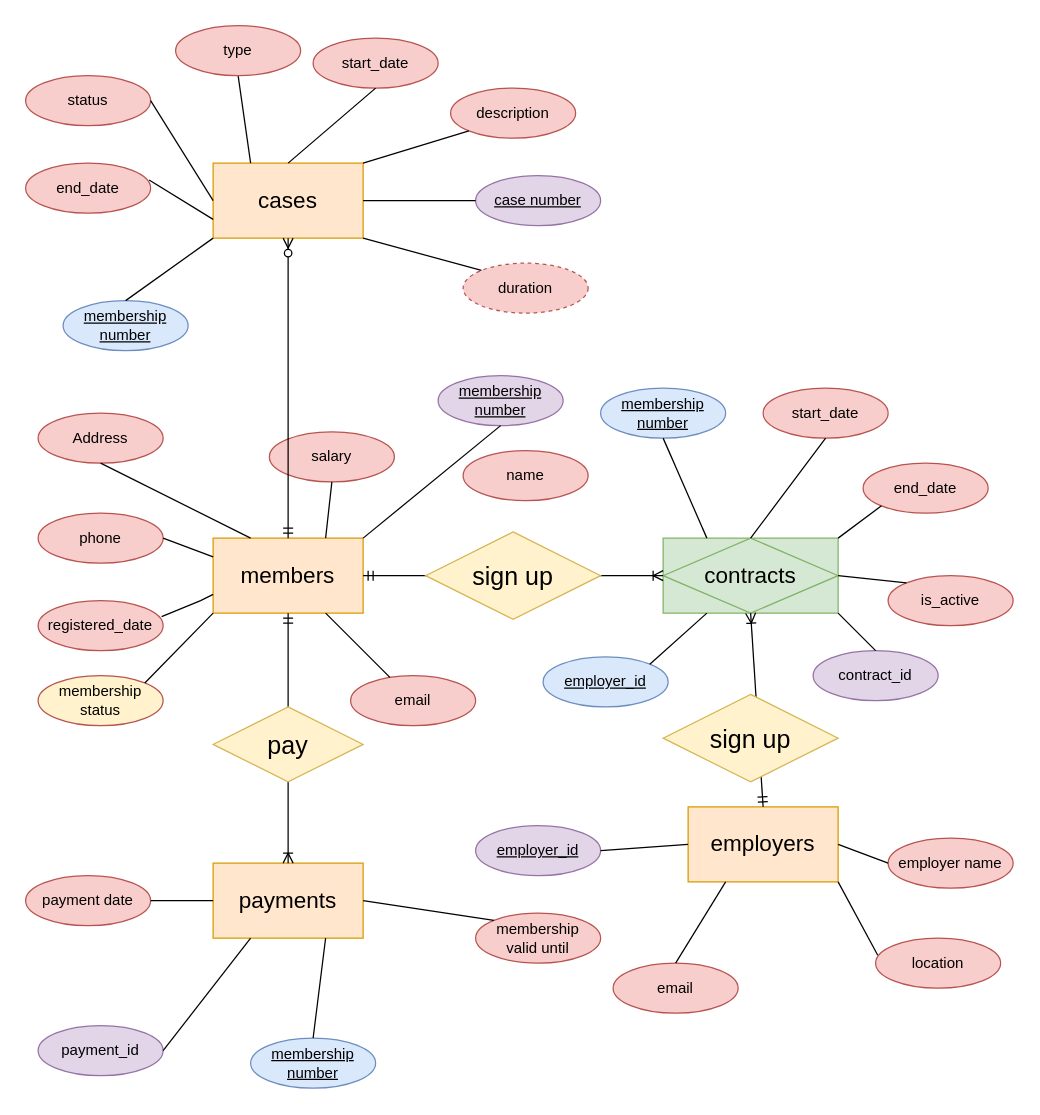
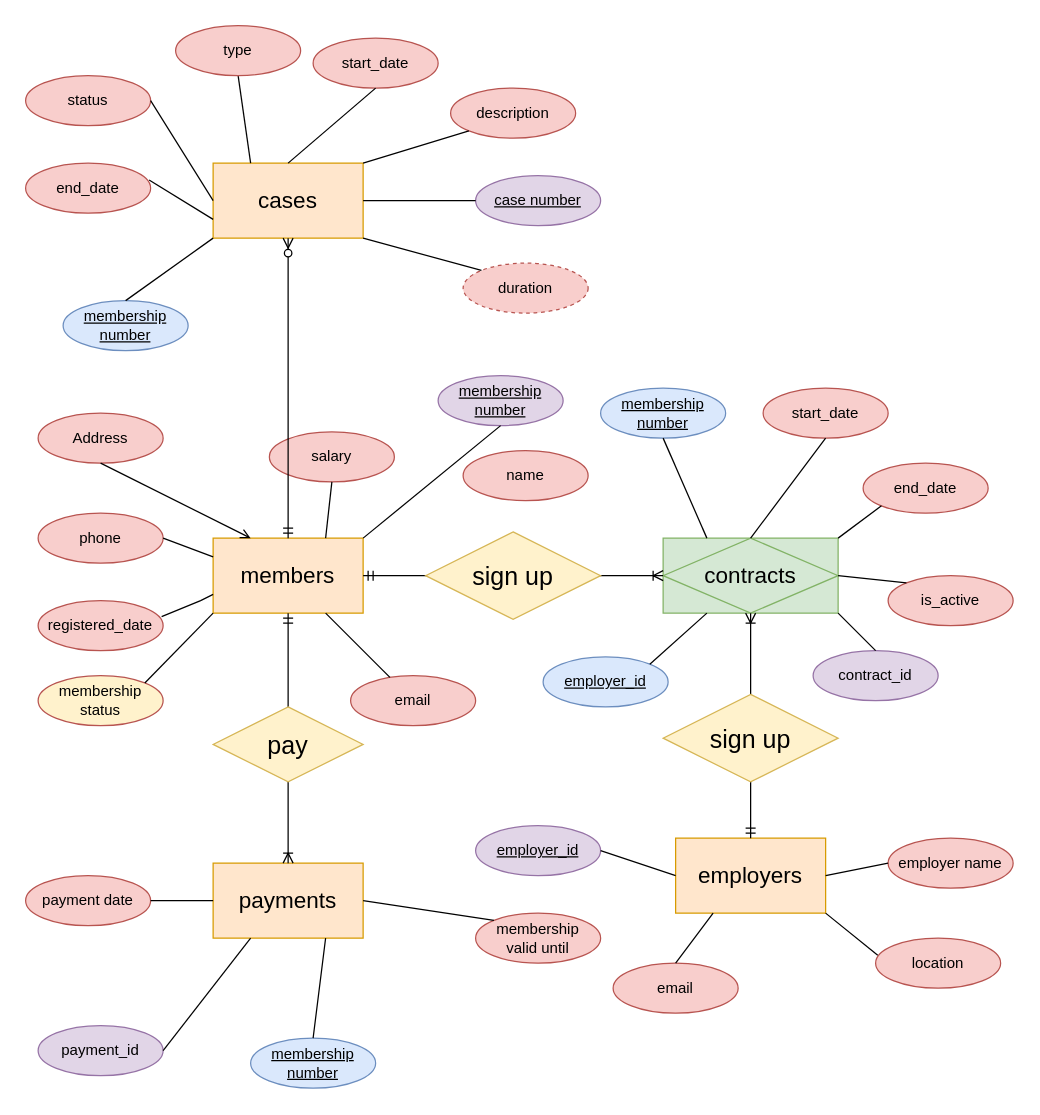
- <mxCell id="17" value="" style="endArrow=none;html=1;rounded=0;entryX=0.25;entryY=0;entryDx=0;entryDy=0;exitX=0.5;exitY=1;exitDx=0;exitDy=0;" parent="1" source="7" target="2" edge="1"><mxGeometry width="50" height="50" relative="1" as="geometry"><mxPoint x="140" y="380" as="sourcePoint" /><mxPoint x="190" y="330" as="targetPoint" /></mxGeometry></mxCell>
+ <mxCell id="17" value="" style="endArrow=open;html=1;rounded=0;entryX=0.25;entryY=0;entryDx=0;entryDy=0;exitX=0.5;exitY=1;exitDx=0;exitDy=0;" parent="1" source="7" target="2" edge="1"><mxGeometry width="50" height="50" relative="1" as="geometry"><mxPoint x="140" y="380" as="sourcePoint" /><mxPoint x="190" y="330" as="targetPoint" /></mxGeometry></mxCell>
- <mxCell id="10" value="&lt;span style=&quot;font-size: 18px;&quot;&gt;employers&lt;/span&gt;" style="rounded=0;whiteSpace=wrap;html=1;fillColor=#ffe6cc;strokeColor=#d79b00;" parent="1" vertex="1"><mxGeometry x="550" y="645" width="120" height="60" as="geometry" /></mxCell>
+ <mxCell id="10" value="&lt;span style=&quot;font-size: 18px;&quot;&gt;employers&lt;/span&gt;" style="rounded=0;whiteSpace=wrap;html=1;fillColor=#ffe6cc;strokeColor=#d79b00;" parent="1" vertex="1"><mxGeometry x="540" y="670" width="120" height="60" as="geometry" /></mxCell>
